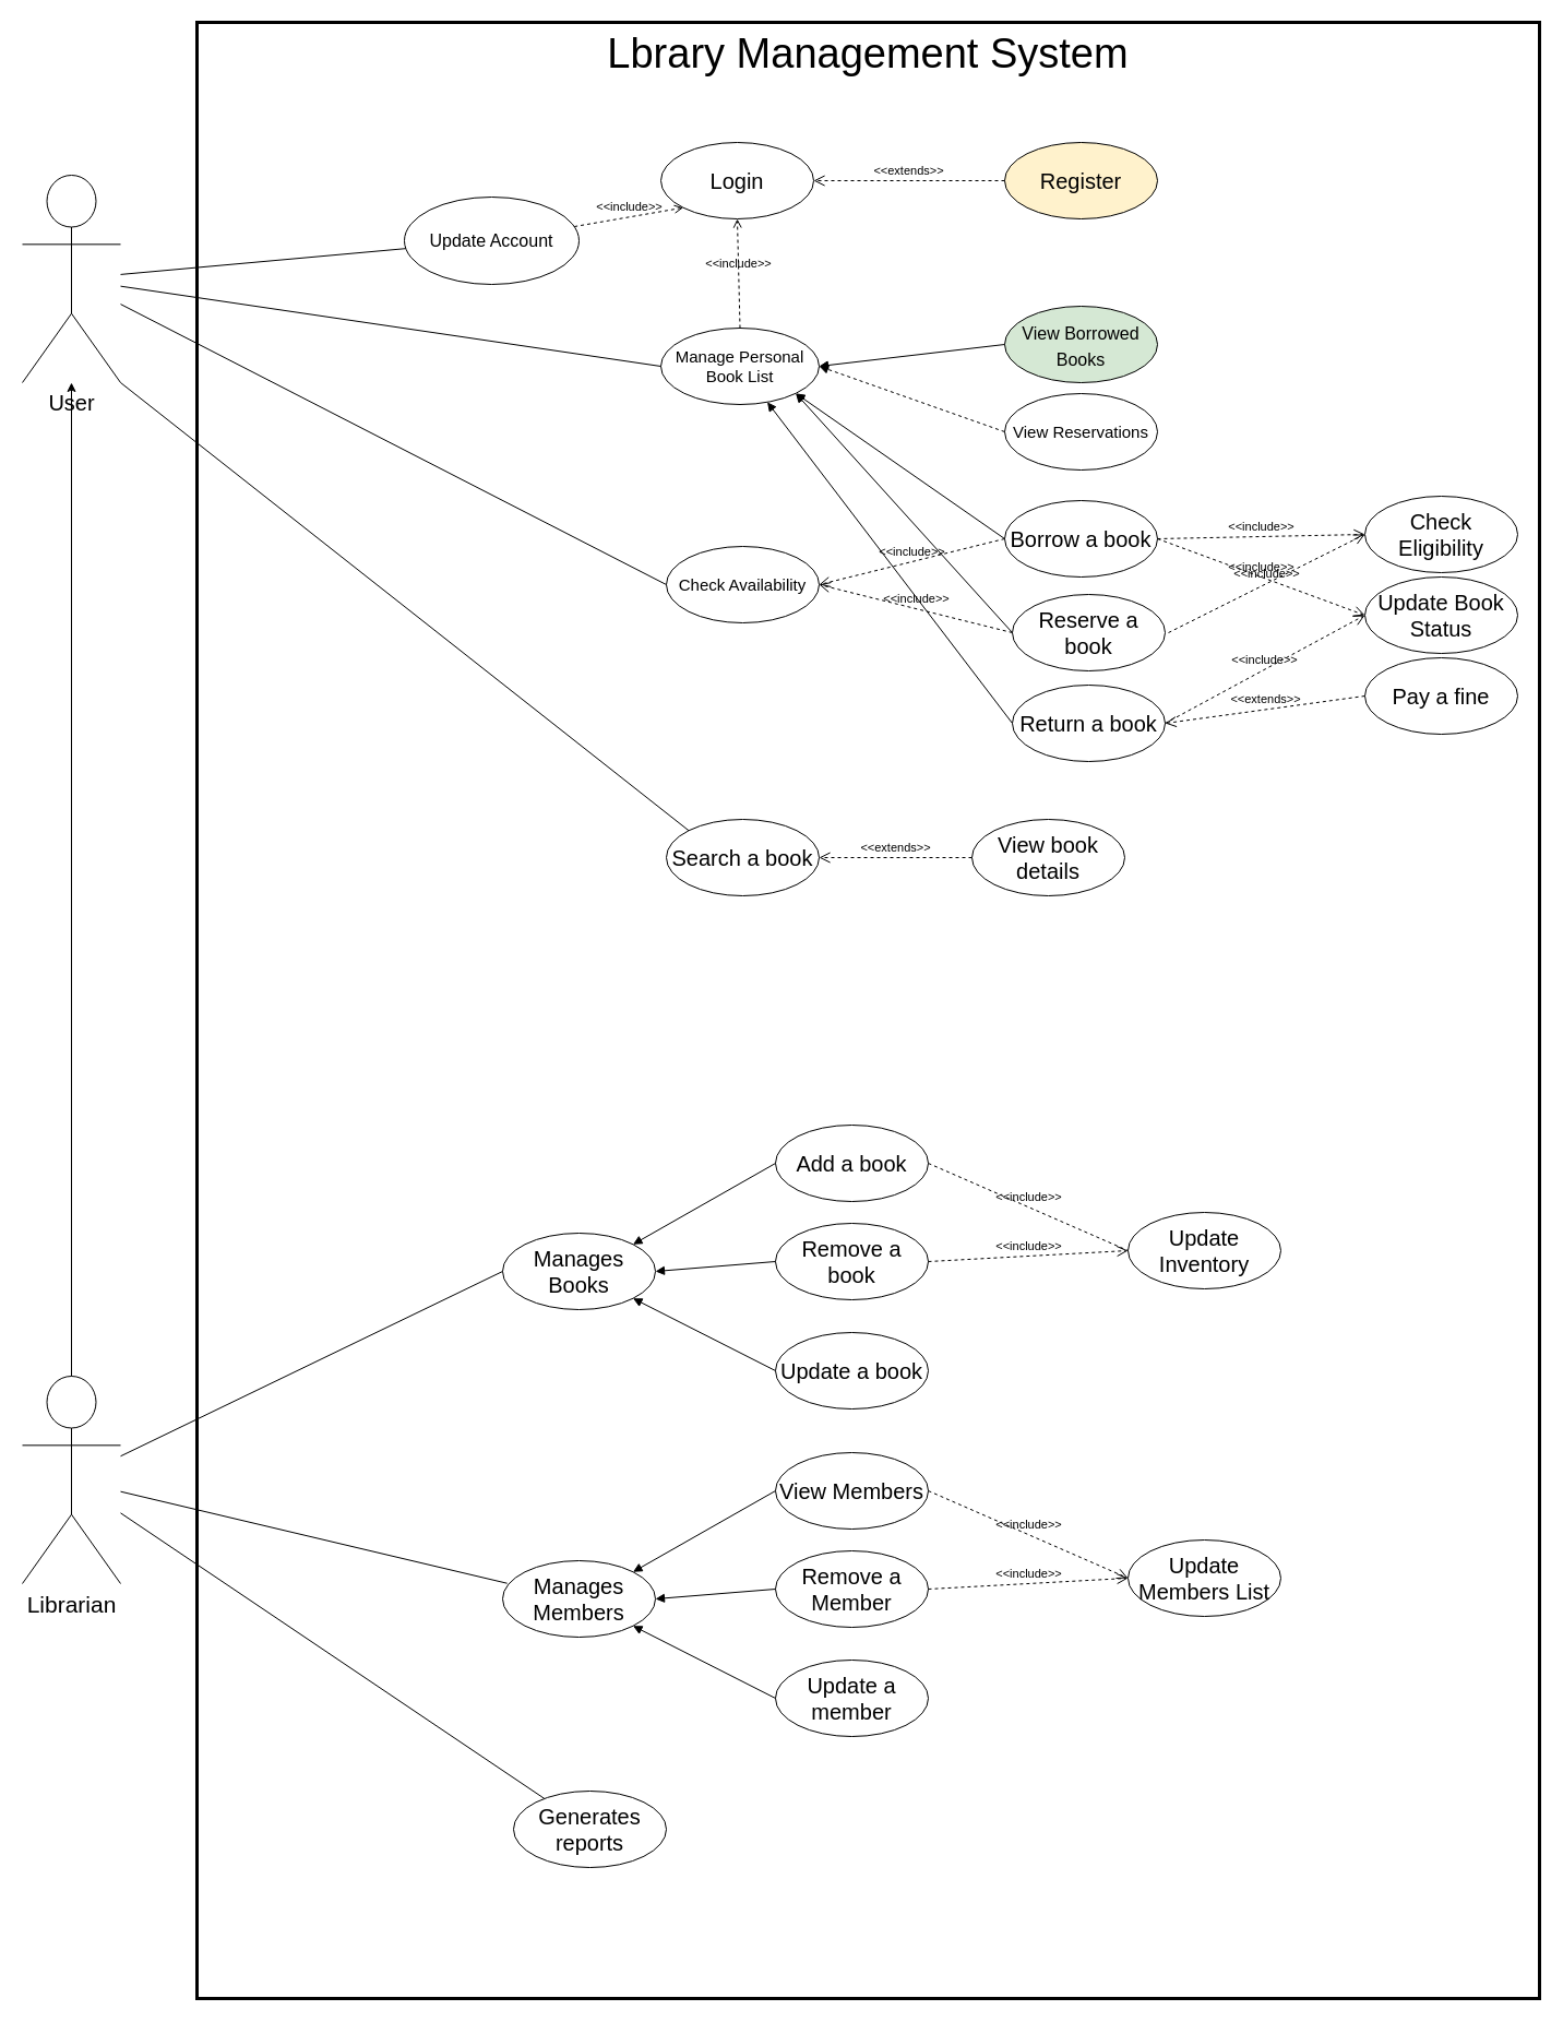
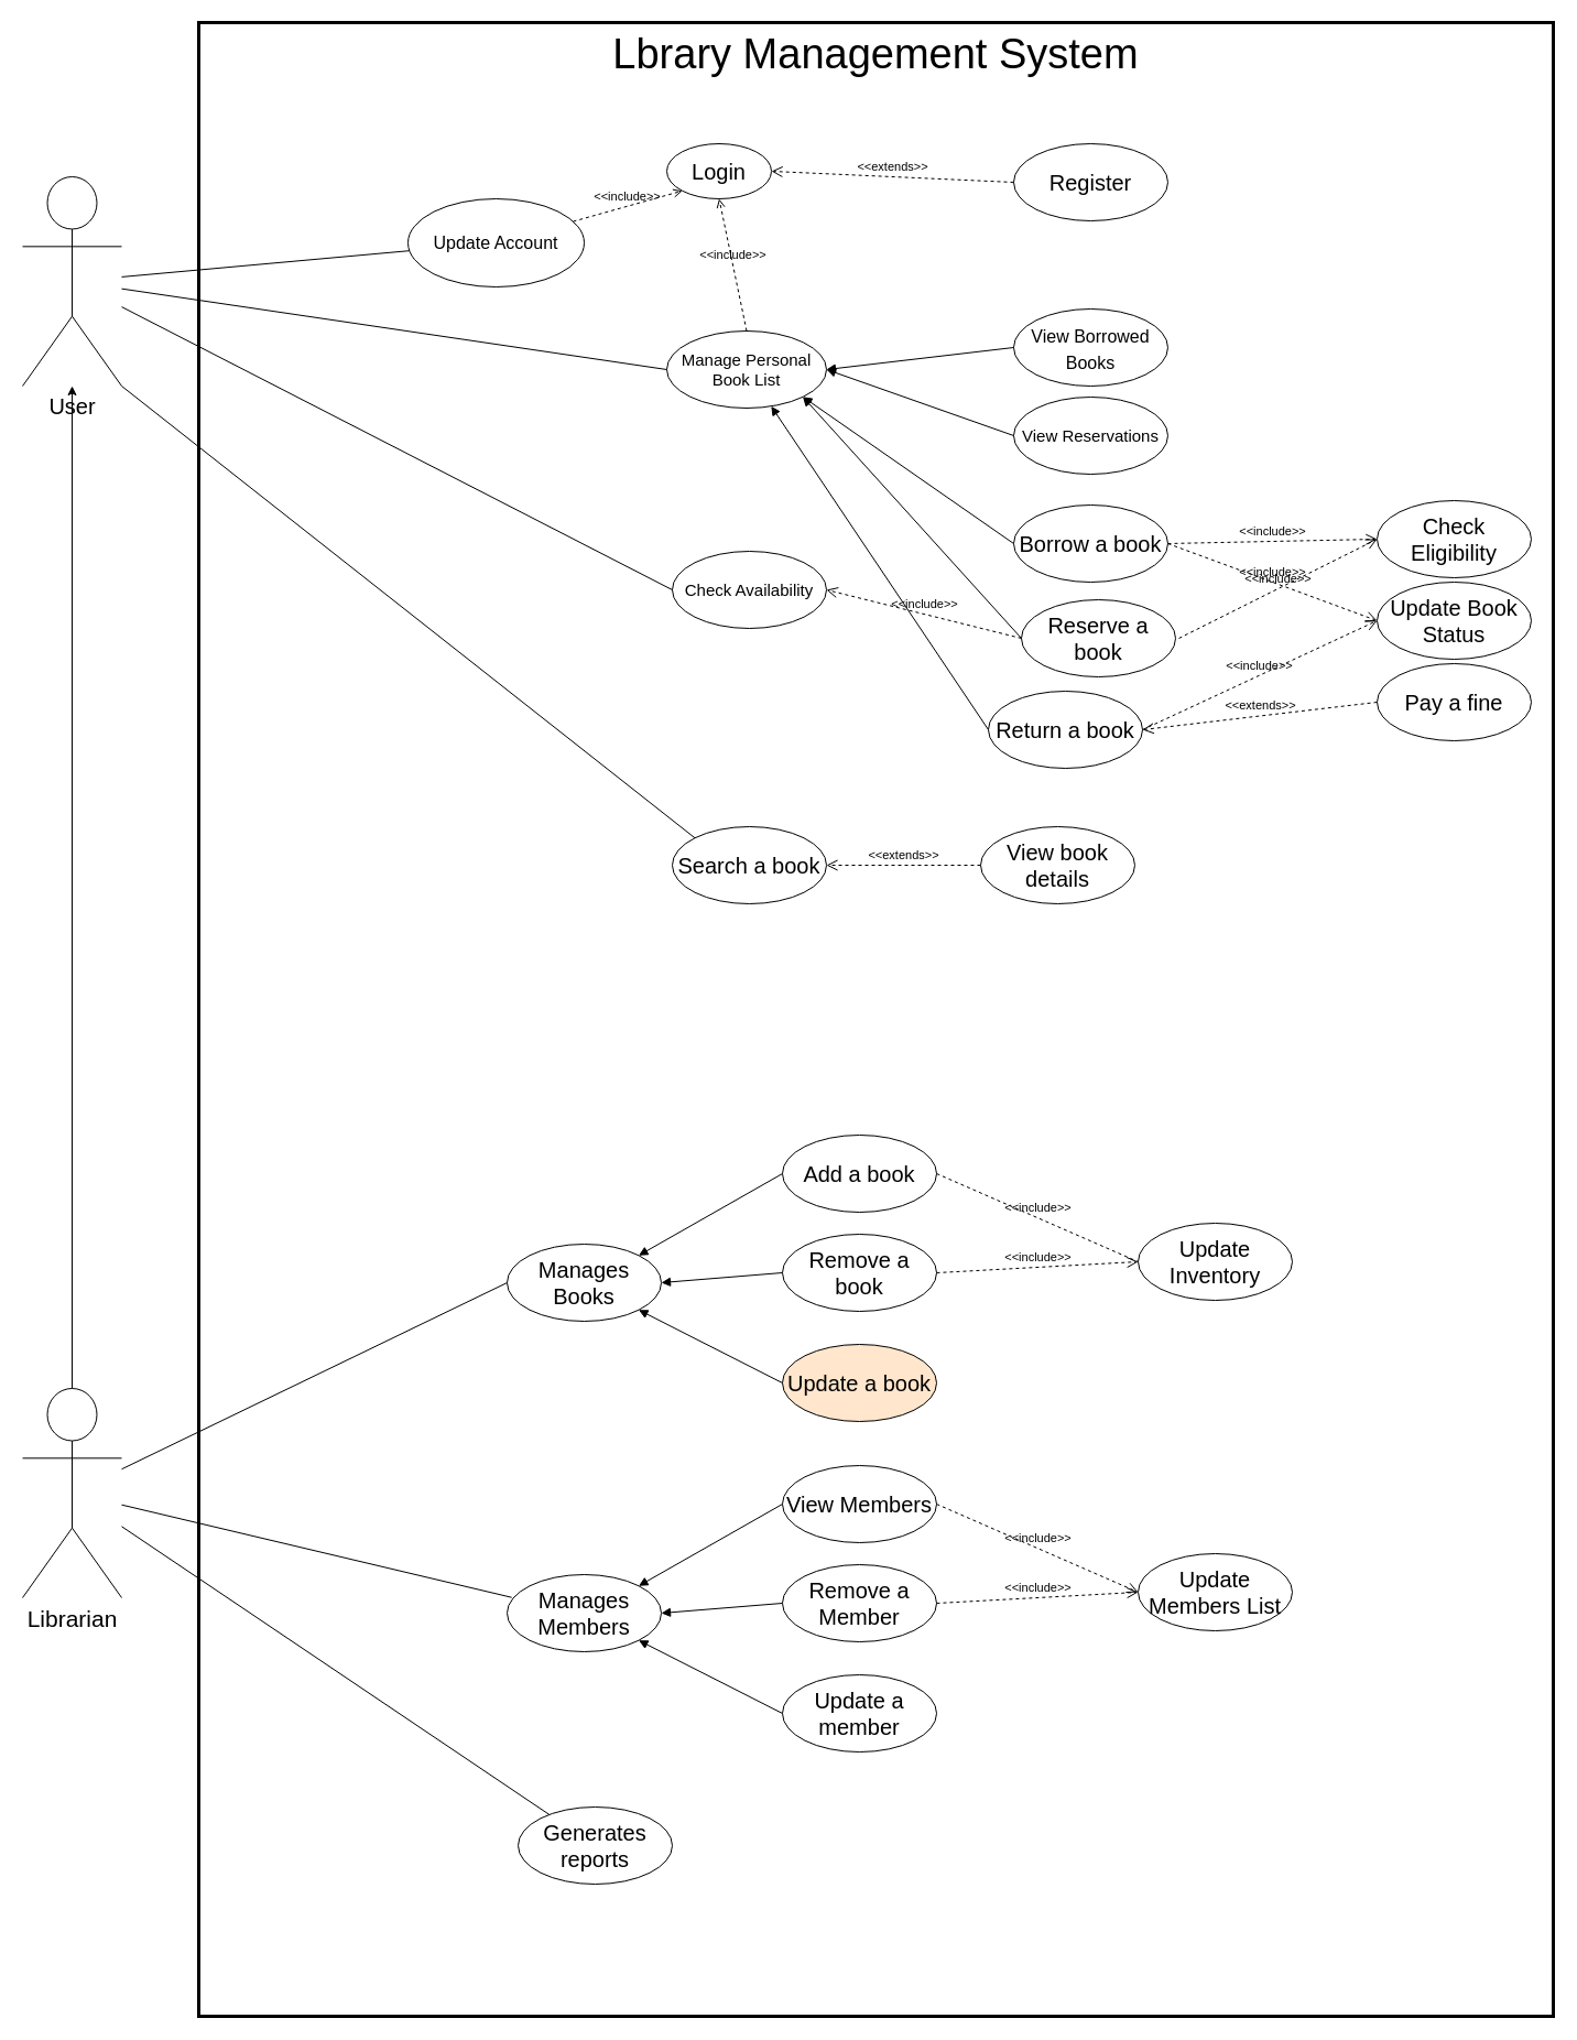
- <mxCell id="3" value="Login" style="ellipse;whiteSpace=wrap;html=1;fontSize=20;" vertex="1" parent="1"><mxGeometry x="605" y="130" width="140" height="70" as="geometry" /></mxCell>
+ <mxCell id="3" value="Login" style="ellipse;whiteSpace=wrap;html=1;fontSize=20;" vertex="1" parent="1"><mxGeometry x="605" y="130" width="95" height="50" as="geometry" /></mxCell>
- <mxCell id="4" value="Register" style="ellipse;whiteSpace=wrap;html=1;fontSize=20;fillColor=#fff2cc;" vertex="1" parent="1"><mxGeometry x="920" y="130" width="140" height="70" as="geometry" /></mxCell>
+ <mxCell id="4" value="Register" style="ellipse;whiteSpace=wrap;html=1;fontSize=20;" vertex="1" parent="1"><mxGeometry x="920" y="130" width="140" height="70" as="geometry" /></mxCell>
- <mxCell id="32" value="&lt;font style=&quot;font-size: 16px;&quot;&gt;View Borrowed Books&lt;/font&gt;" style="ellipse;whiteSpace=wrap;html=1;fontSize=20;fillColor=#d5e8d4;" vertex="1" parent="1"><mxGeometry x="920" y="280" width="140" height="70" as="geometry" /></mxCell>
+ <mxCell id="32" value="&lt;font style=&quot;font-size: 16px;&quot;&gt;View Borrowed Books&lt;/font&gt;" style="ellipse;whiteSpace=wrap;html=1;fontSize=20;" vertex="1" parent="1"><mxGeometry x="920" y="280" width="140" height="70" as="geometry" /></mxCell>
- <mxCell id="34" value="" style="html=1;verticalAlign=bottom;labelBackgroundColor=none;endArrow=block;endFill=1;rounded=0;exitX=0;exitY=0.5;exitDx=0;exitDy=0;entryX=1;entryY=0.5;entryDx=0;entryDy=0;dashed=1;" edge="1" parent="1" source="31" target="29"><mxGeometry width="160" relative="1" as="geometry"><mxPoint x="895" y="390" as="sourcePoint" /><mxPoint x="800" y="430" as="targetPoint" /></mxGeometry></mxCell>
+ <mxCell id="34" value="" style="html=1;verticalAlign=bottom;labelBackgroundColor=none;endArrow=block;endFill=1;rounded=0;exitX=0;exitY=0.5;exitDx=0;exitDy=0;entryX=1;entryY=0.5;entryDx=0;entryDy=0;" edge="1" parent="1" source="31" target="29"><mxGeometry width="160" relative="1" as="geometry"><mxPoint x="895" y="390" as="sourcePoint" /><mxPoint x="800" y="430" as="targetPoint" /></mxGeometry></mxCell>
- <mxCell id="16" value="&amp;lt;&amp;lt;include&amp;gt;&amp;gt;" style="endArrow=open;startArrow=none;endFill=0;startFill=0;endSize=8;html=1;verticalAlign=bottom;dashed=1;labelBackgroundColor=none;rounded=0;exitX=0;exitY=0.5;exitDx=0;exitDy=0;entryX=1;entryY=0.5;entryDx=0;entryDy=0;" edge="1" parent="1" source="5" target="12"><mxGeometry width="160" relative="1" as="geometry"><mxPoint x="1080" y="430" as="sourcePoint" /><mxPoint x="770" y="545" as="targetPoint" /><mxPoint as="offset" /></mxGeometry></mxCell>
- <mxCell id="7" value="Return a book" style="ellipse;whiteSpace=wrap;html=1;fontSize=20;" vertex="1" parent="1"><mxGeometry x="927" y="627" width="140" height="70" as="geometry" /></mxCell>
+ <mxCell id="7" value="Return a book" style="ellipse;whiteSpace=wrap;html=1;fontSize=20;" vertex="1" parent="1"><mxGeometry x="897" y="627" width="140" height="70" as="geometry" /></mxCell>
- <mxCell id="11" value="Update a book" style="ellipse;whiteSpace=wrap;html=1;fontSize=20;" vertex="1" parent="1"><mxGeometry x="710" y="1220" width="140" height="70" as="geometry" /></mxCell>
+ <mxCell id="11" value="Update a book" style="ellipse;whiteSpace=wrap;html=1;fontSize=20;fillColor=#ffe6cc;" vertex="1" parent="1"><mxGeometry x="710" y="1220" width="140" height="70" as="geometry" /></mxCell>
